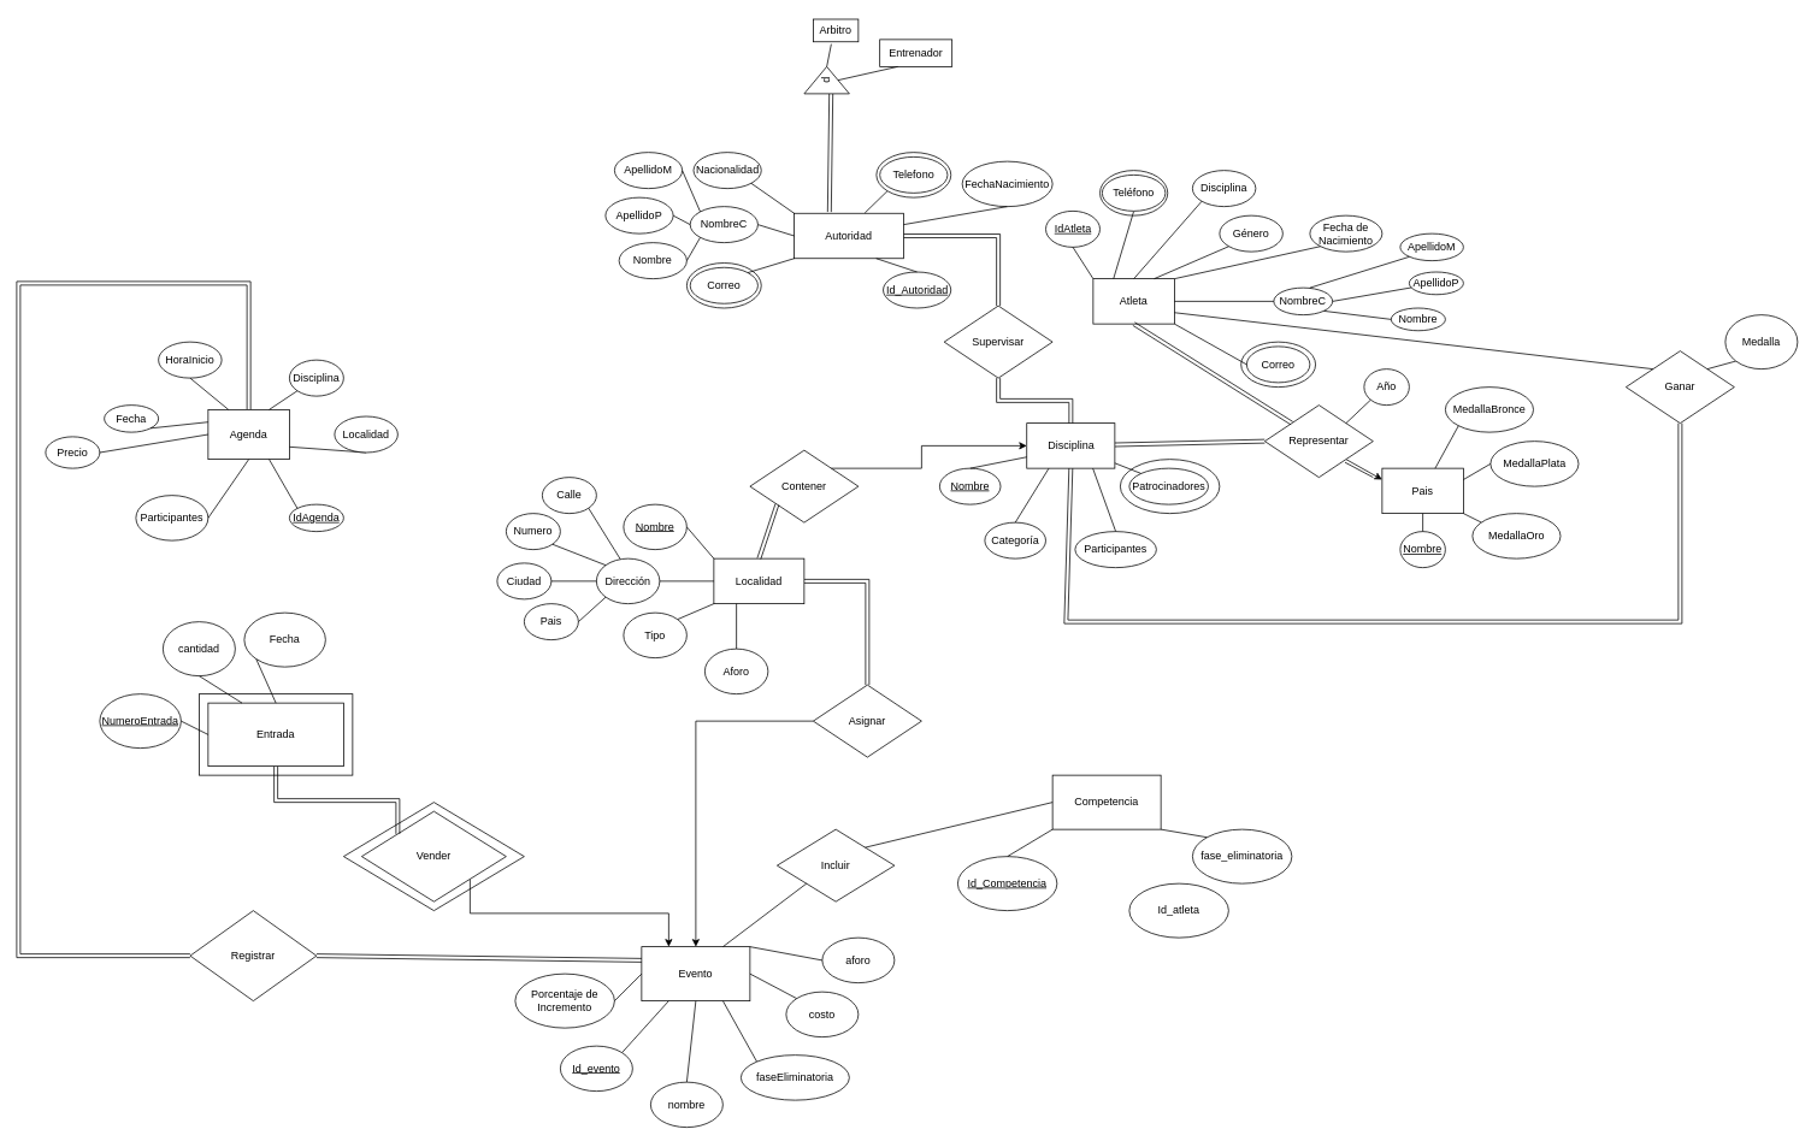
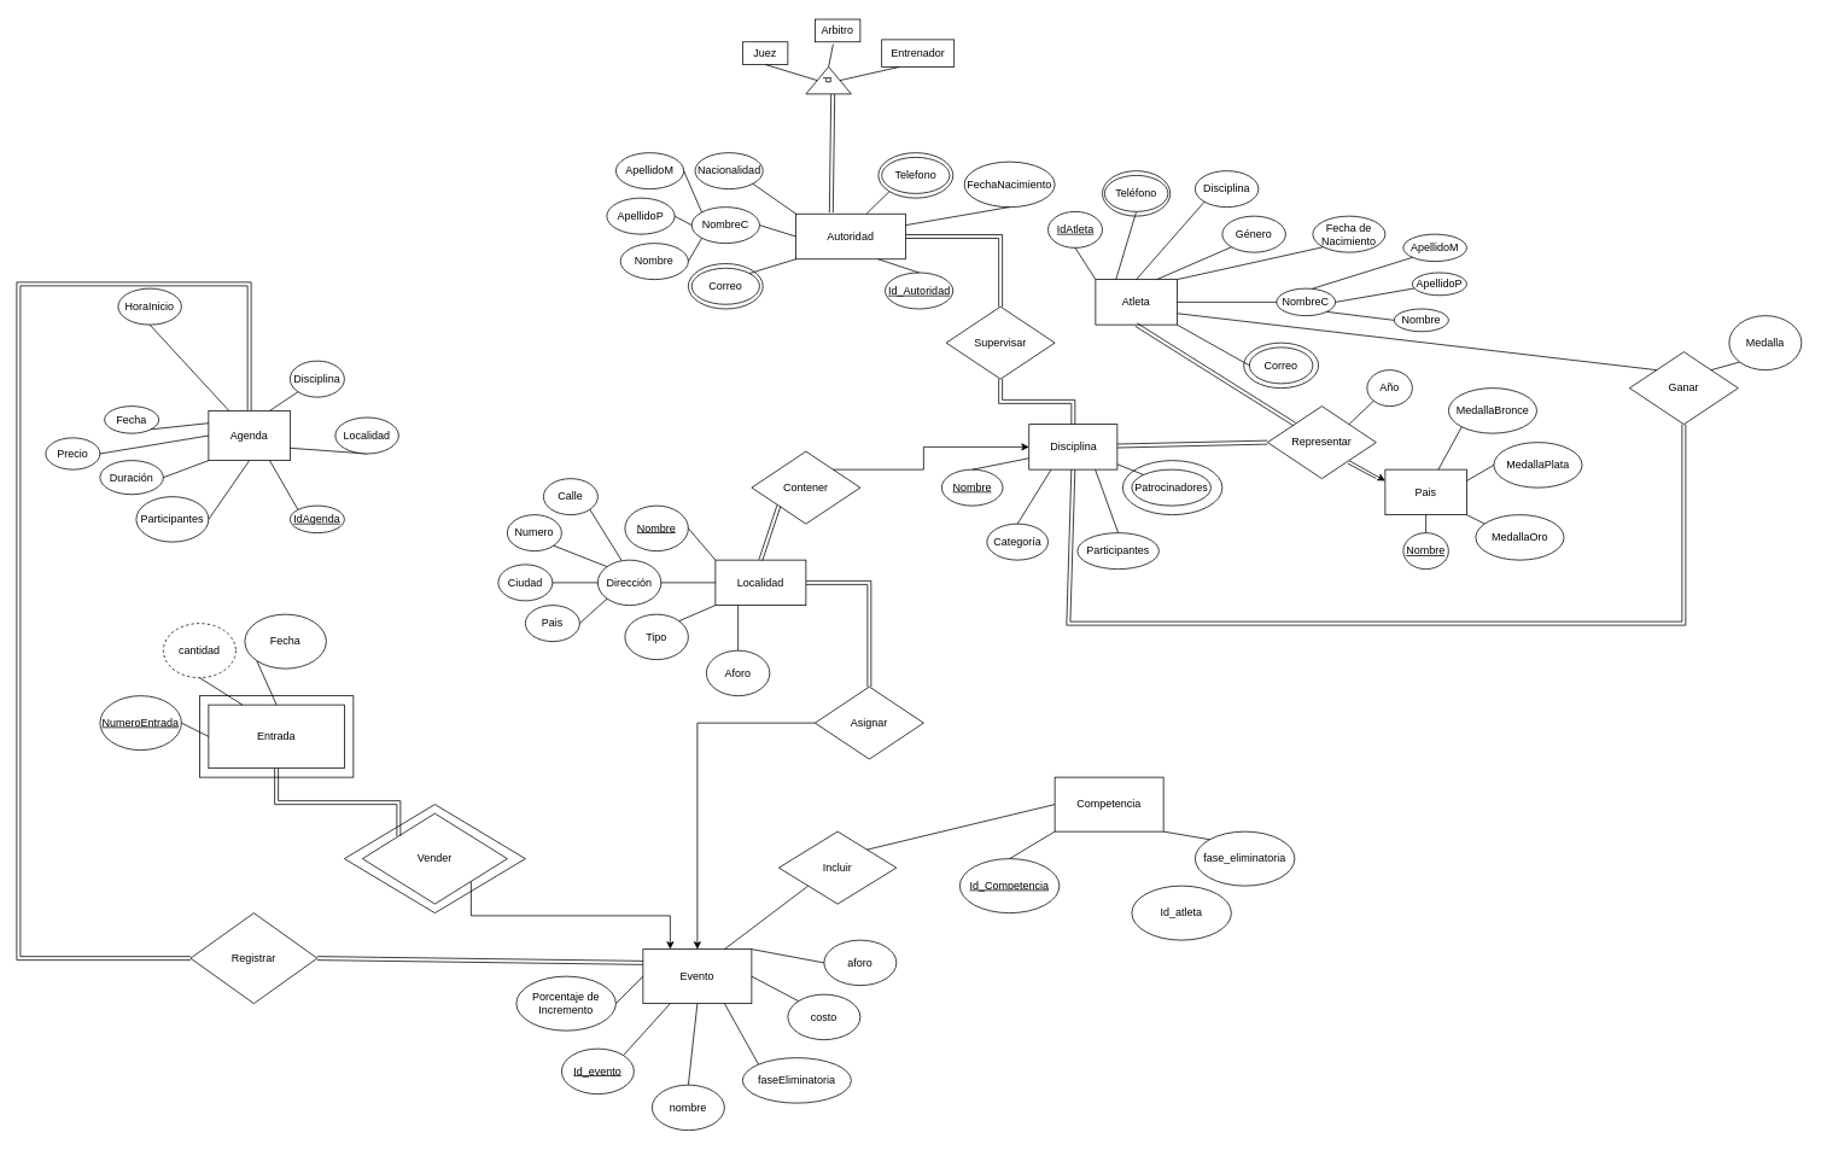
+ <mxCell id="102" value="Juez" style="rounded=0;whiteSpace=wrap;html=1;" vertex="1" parent="1"><mxGeometry x="820" y="45.5" width="50" height="25" as="geometry" /></mxCell>
+ <mxCell id="148" value="" style="endArrow=none;html=1;rounded=0;exitX=0.5;exitY=1;exitDx=0;exitDy=0;entryX=0.5;entryY=0;entryDx=0;entryDy=0;" edge="1" parent="1" source="102" target="145"><mxGeometry width="50" height="50" relative="1" as="geometry"><mxPoint x="930" y="168" as="sourcePoint" /><mxPoint x="980" y="118" as="targetPoint" /></mxGeometry></mxCell>
- <mxCell id="60" value="HoraInicio" style="ellipse;whiteSpace=wrap;html=1;" vertex="1" parent="1"><mxGeometry x="175" y="378" width="70" height="40" as="geometry" /></mxCell>
+ <mxCell id="60" value="HoraInicio" style="ellipse;whiteSpace=wrap;html=1;" vertex="1" parent="1"><mxGeometry x="130" y="318" width="70" height="40" as="geometry" /></mxCell>
+ <mxCell id="68" value="" style="endArrow=none;html=1;rounded=0;elbow=vertical;entryX=1;entryY=0.5;entryDx=0;entryDy=0;exitX=0;exitY=1;exitDx=0;exitDy=0;" edge="1" parent="1" source="57" target="61"><mxGeometry width="50" height="50" relative="1" as="geometry"><mxPoint x="520" y="328" as="sourcePoint" /><mxPoint x="605" y="248" as="targetPoint" /></mxGeometry></mxCell>
+ <mxCell id="61" value="Duración" style="ellipse;whiteSpace=wrap;html=1;" vertex="1" parent="1"><mxGeometry x="110" y="508" width="70" height="37.5" as="geometry" /></mxCell>
- <mxCell id="96" value="cantidad" style="ellipse;whiteSpace=wrap;html=1;" vertex="1" parent="1"><mxGeometry x="180" y="688" width="80" height="60" as="geometry" /></mxCell>
+ <mxCell id="96" value="cantidad" style="ellipse;whiteSpace=wrap;html=1;dashed=1;" vertex="1" parent="1"><mxGeometry x="180" y="688" width="80" height="60" as="geometry" /></mxCell>
